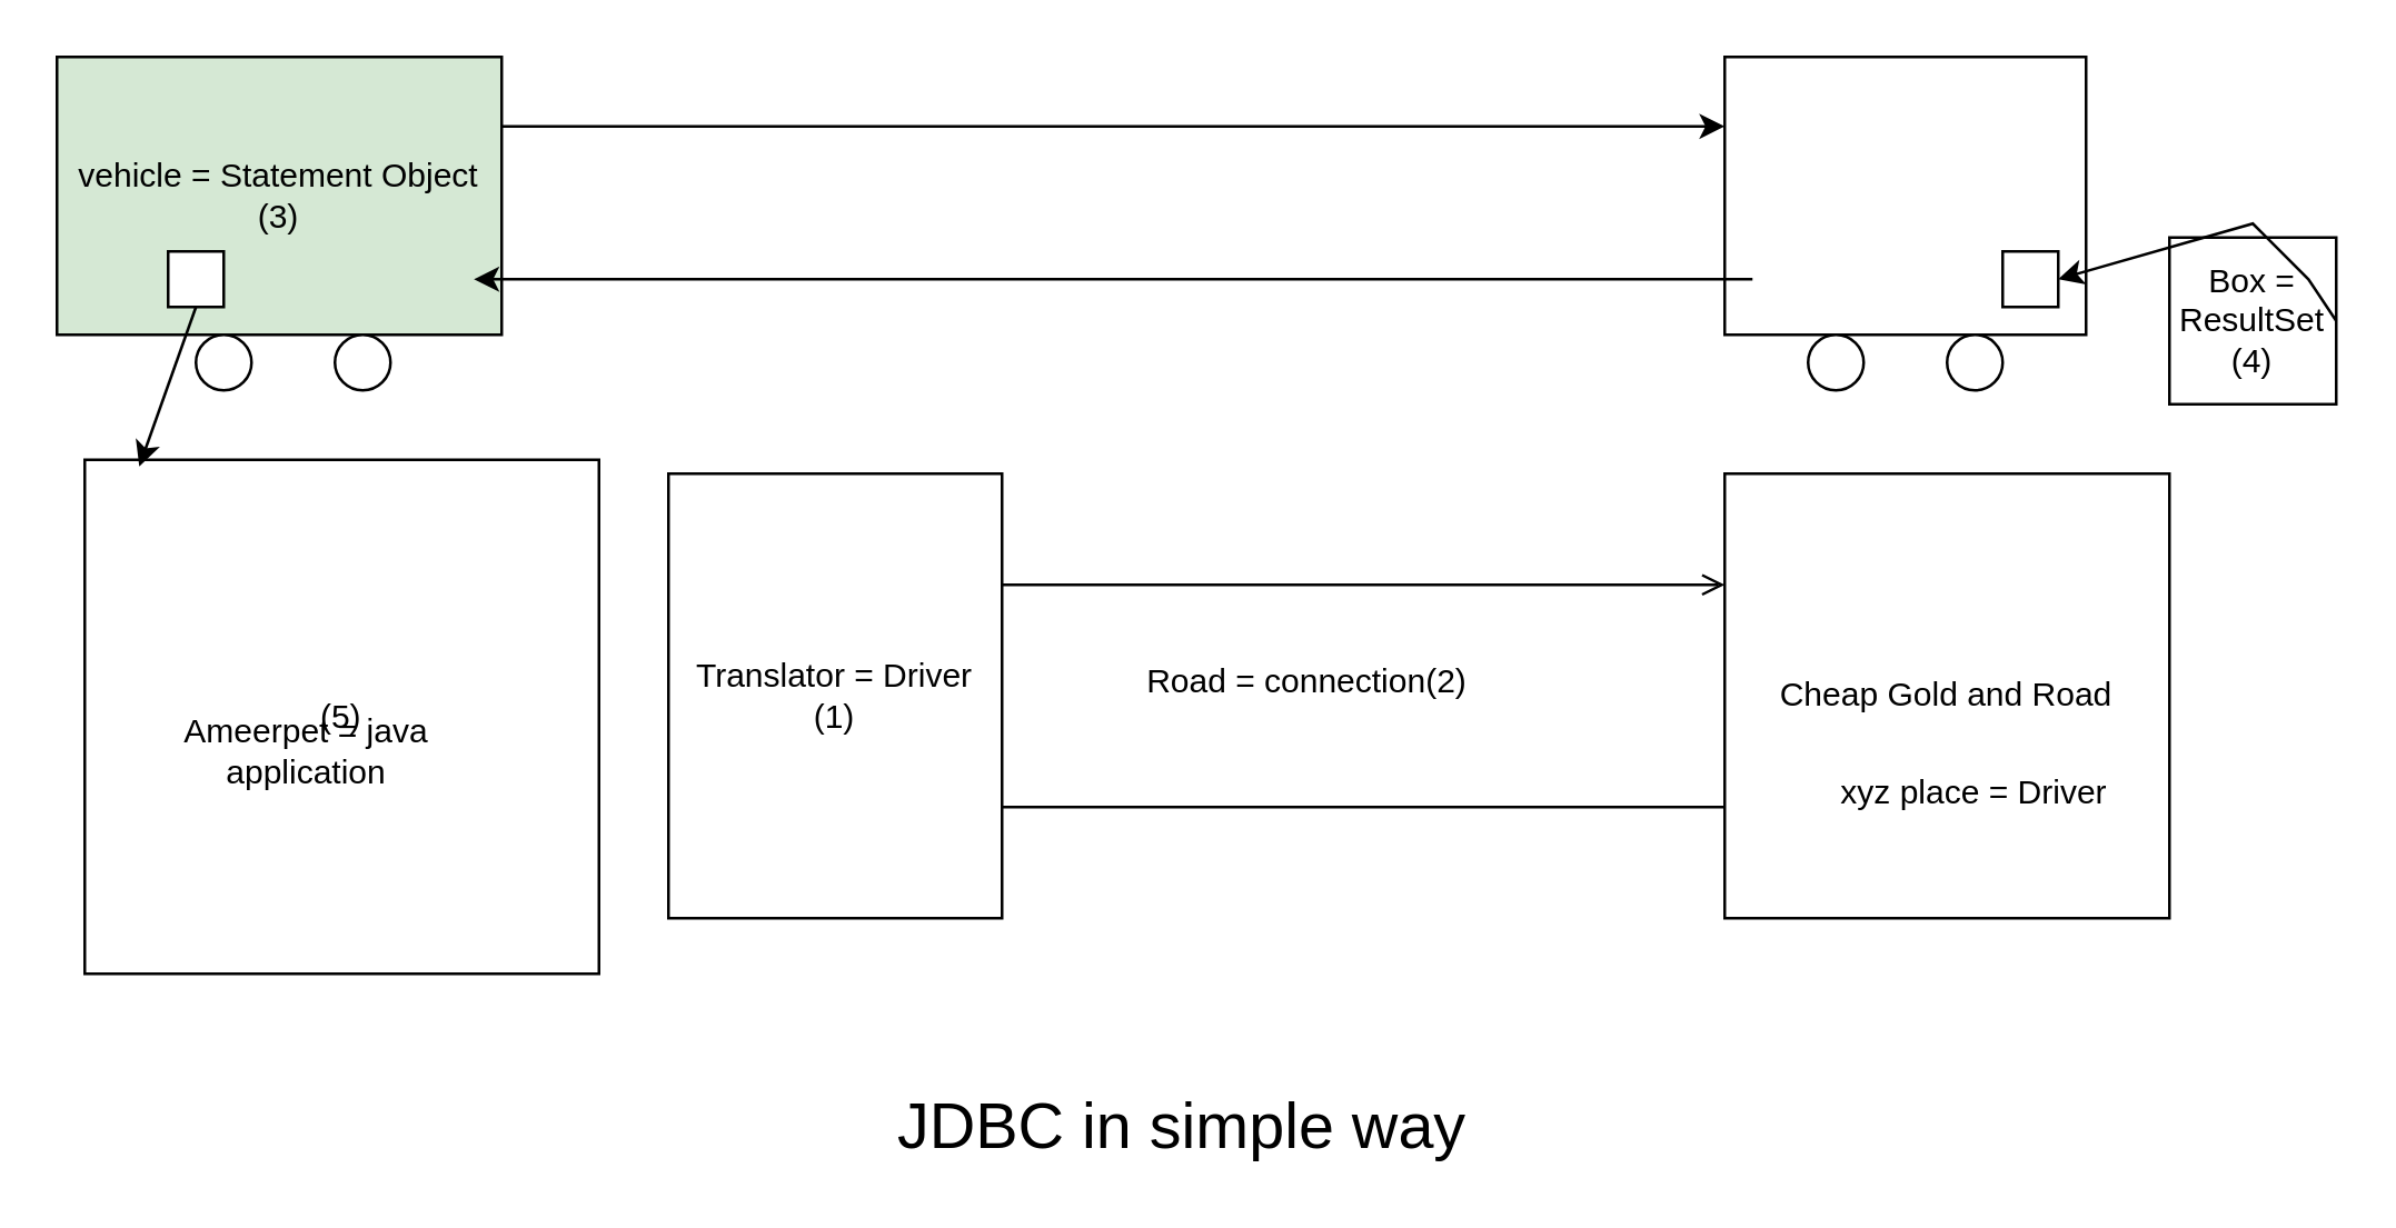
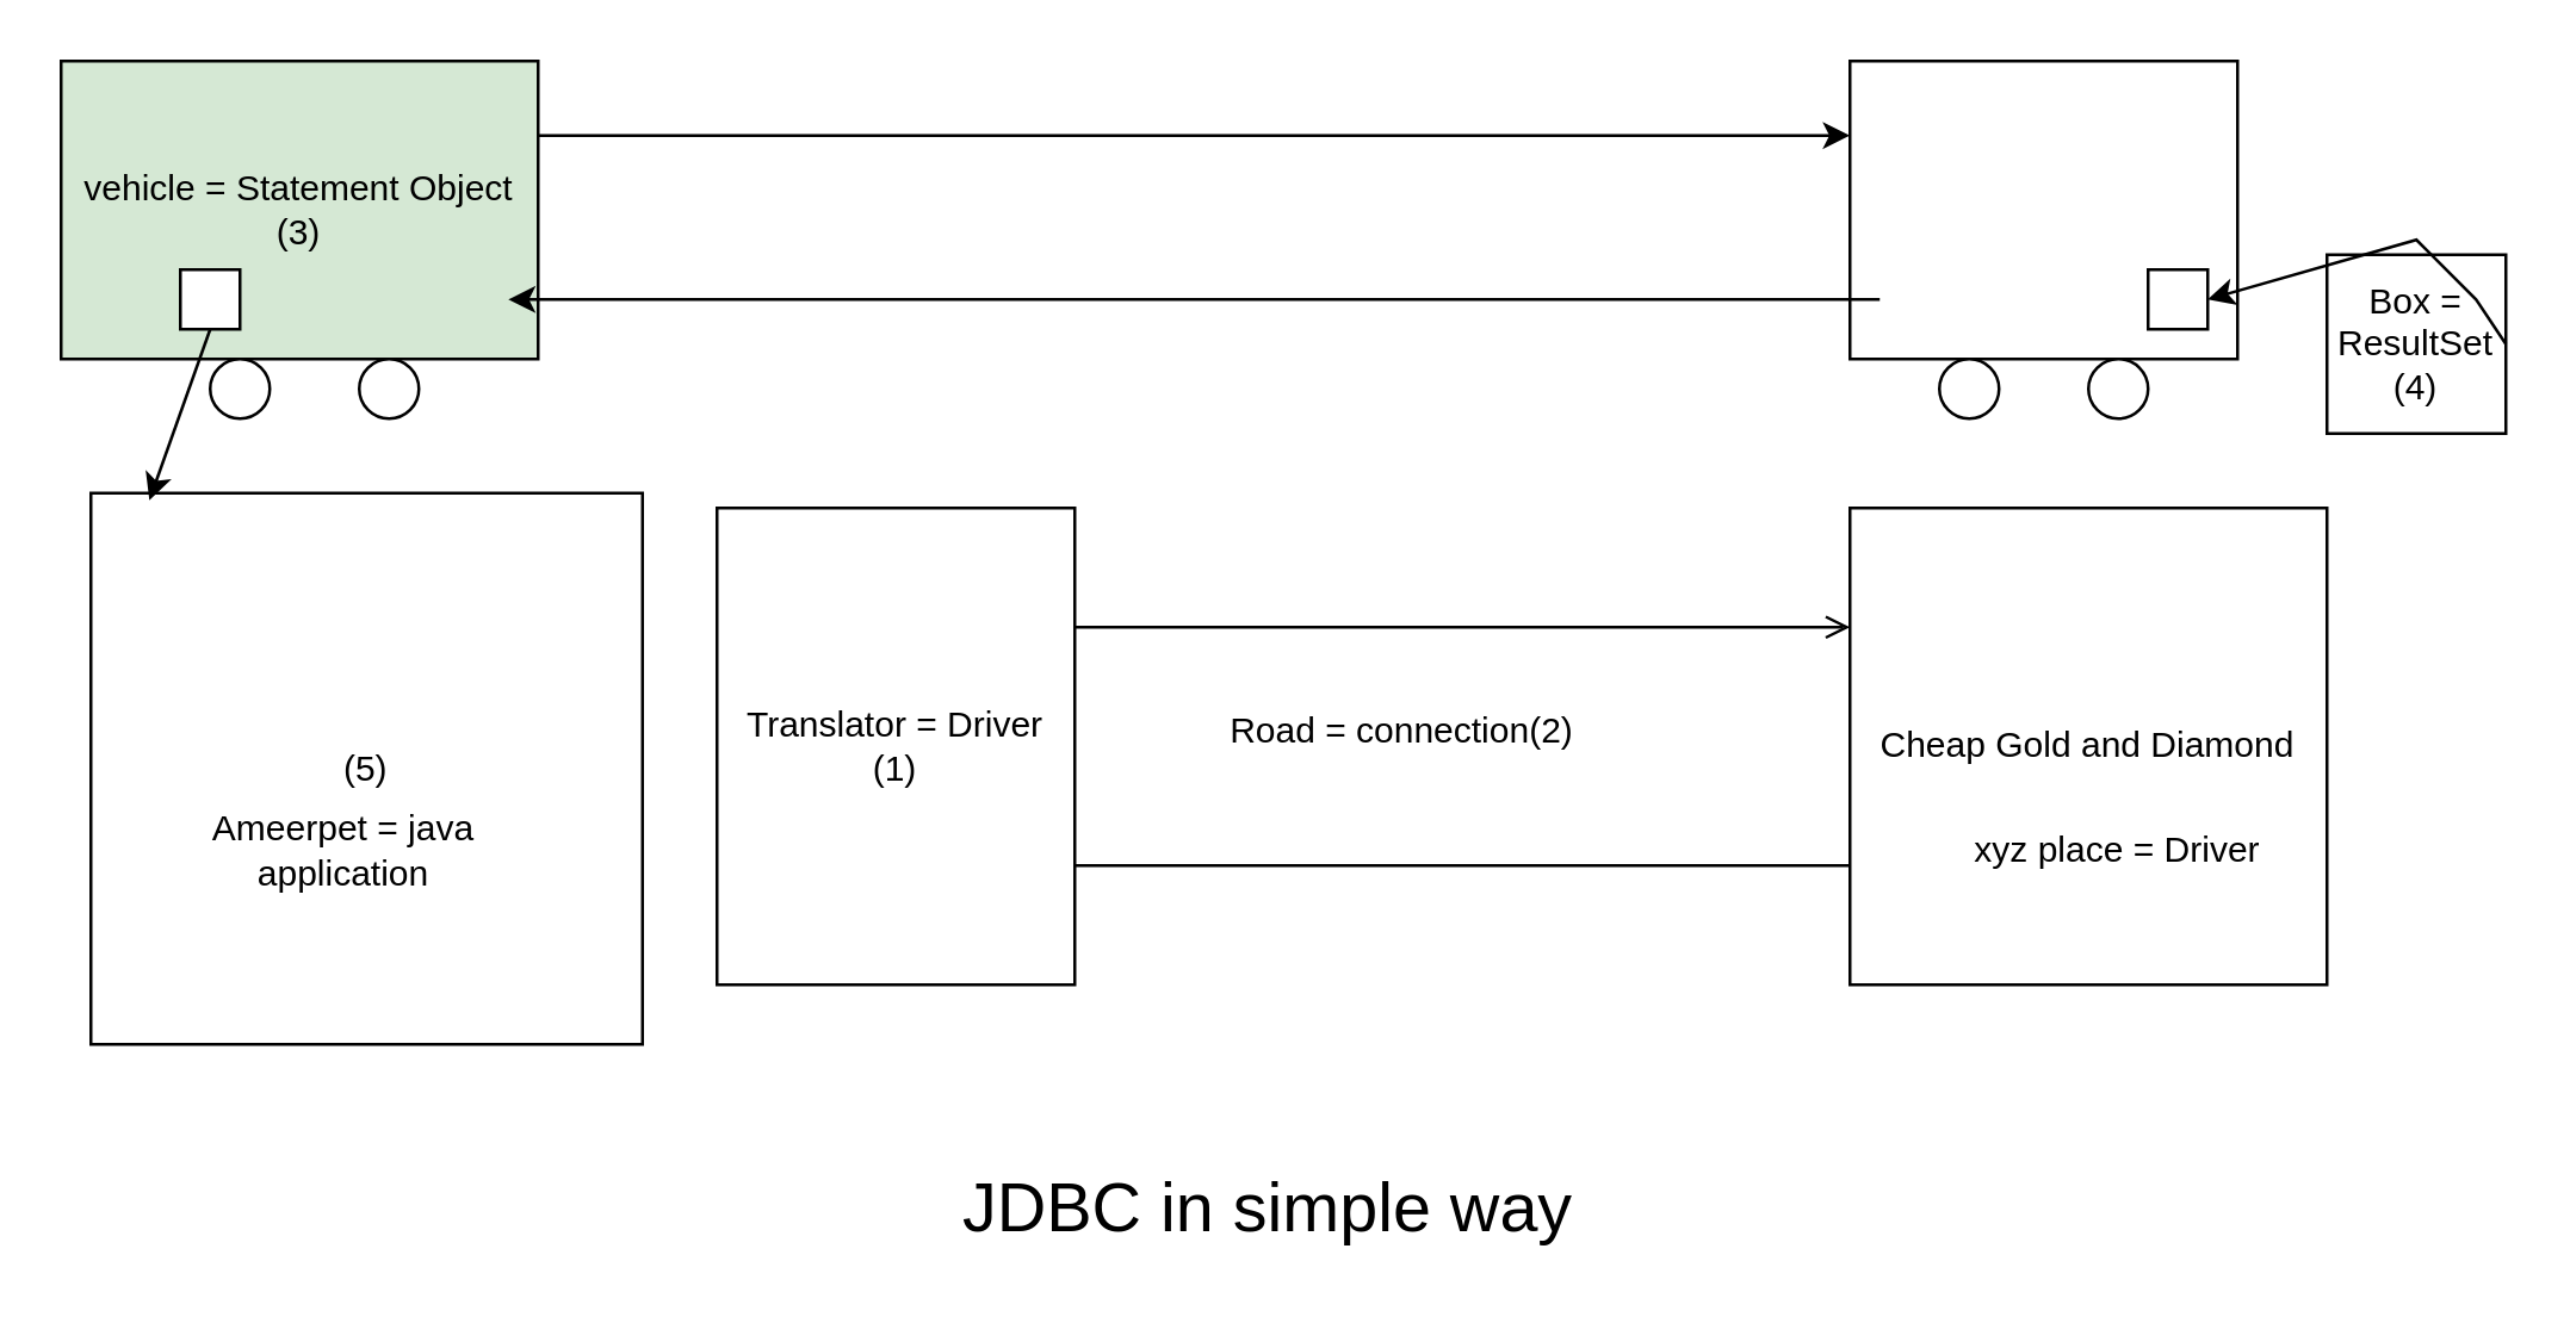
- <mxCell id="3" value="Cheap Gold and Road" style="whiteSpace=wrap;html=1;aspect=fixed;" vertex="1" parent="1"><mxGeometry x="620" y="170" width="160" height="160" as="geometry" /></mxCell>
+ <mxCell id="3" value="Cheap Gold and Diamond" style="whiteSpace=wrap;html=1;aspect=fixed;" vertex="1" parent="1"><mxGeometry x="620" y="170" width="160" height="160" as="geometry" /></mxCell>
- <mxCell id="7" value="Ameerpet = java application" style="text;strokeColor=none;align=center;fillColor=none;html=1;verticalAlign=middle;whiteSpace=wrap;rounded=0;" vertex="1" parent="1"><mxGeometry x="35" y="255" width="150" height="30" as="geometry" /></mxCell>
+ <mxCell id="7" value="Ameerpet = java application" style="text;strokeColor=none;align=center;fillColor=none;html=1;verticalAlign=middle;whiteSpace=wrap;rounded=0;" vertex="1" parent="1"><mxGeometry x="40" y="270" width="150" height="30" as="geometry" /></mxCell>
